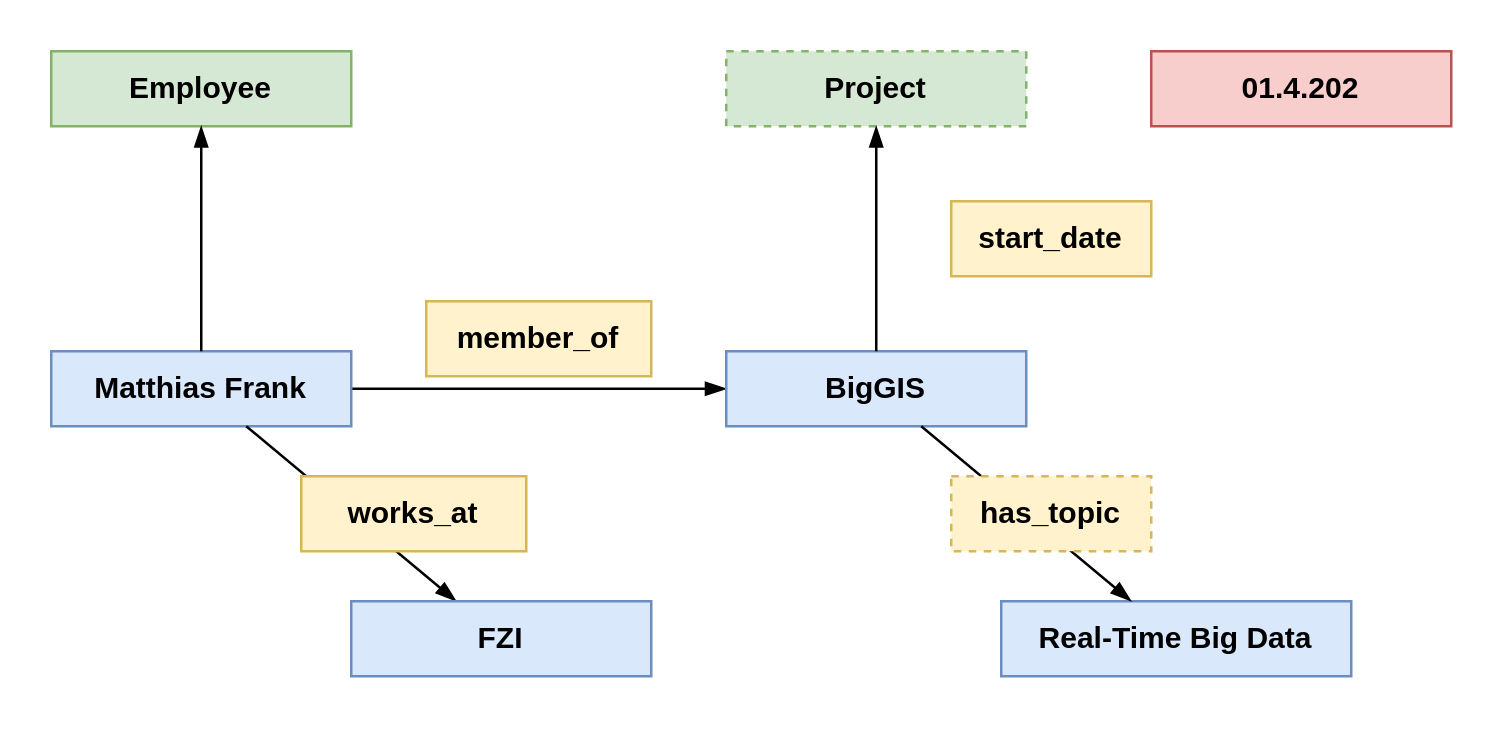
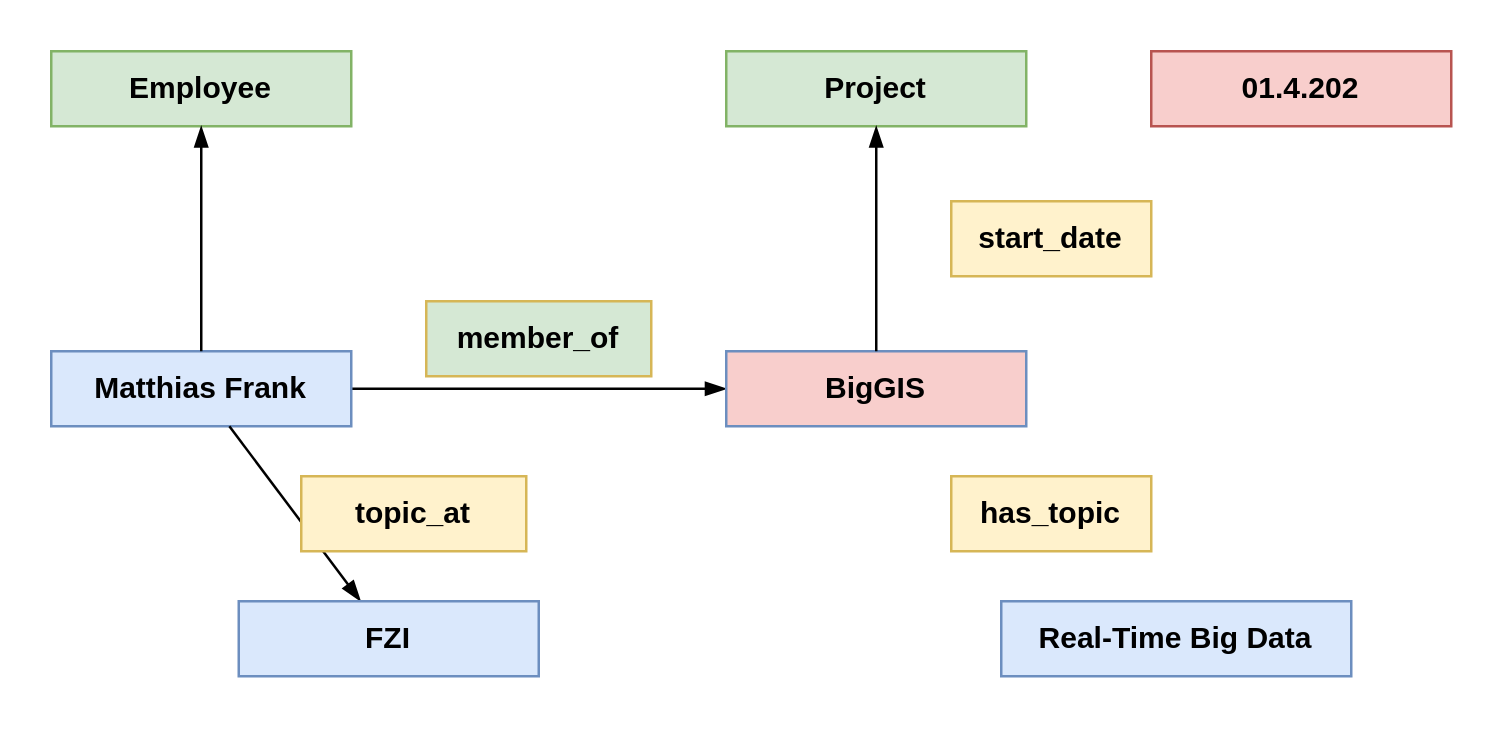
- <mxCell id="14" value="&lt;b&gt;Project&lt;/b&gt;" style="rounded=0;whiteSpace=wrap;html=1;shadow=0;glass=0;strokeColor=#82b366;strokeWidth=1;fontSize=12;align=center;fillColor=#d5e8d4;fontStyle=0;dashed=1;" parent="1" vertex="1"><mxGeometry x="290" y="20" width="120" height="30" as="geometry" /></mxCell>
+ <mxCell id="14" value="&lt;b&gt;Project&lt;/b&gt;" style="rounded=0;whiteSpace=wrap;html=1;shadow=0;glass=0;strokeColor=#82b366;strokeWidth=1;fontSize=12;align=center;fillColor=#d5e8d4;fontStyle=0" parent="1" vertex="1"><mxGeometry x="290" y="20" width="120" height="30" as="geometry" /></mxCell>
- <mxCell id="5" value="&lt;b&gt;member_of&lt;/b&gt;" style="rounded=0;whiteSpace=wrap;html=1;shadow=0;glass=0;strokeColor=#d6b656;strokeWidth=1;fontSize=12;align=center;fillColor=#fff2cc;fontStyle=0" parent="1" vertex="1"><mxGeometry x="170" y="120" width="90" height="30" as="geometry" /></mxCell>
+ <mxCell id="5" value="&lt;b&gt;member_of&lt;/b&gt;" style="rounded=0;whiteSpace=wrap;html=1;shadow=0;glass=0;strokeColor=#d6b656;strokeWidth=1;fontSize=12;align=center;fillColor=#d5e8d4;fontStyle=0;" parent="1" vertex="1"><mxGeometry x="170" y="120" width="90" height="30" as="geometry" /></mxCell>
- <mxCell id="4" value="&lt;b&gt;BigGIS&lt;/b&gt;" style="rounded=0;whiteSpace=wrap;html=1;shadow=0;glass=0;strokeColor=#6c8ebf;strokeWidth=1;fontSize=12;align=center;fillColor=#dae8fc;fontStyle=0" parent="1" vertex="1"><mxGeometry x="290" y="140" width="120" height="30" as="geometry" /></mxCell>
+ <mxCell id="4" value="&lt;b&gt;BigGIS&lt;/b&gt;" style="rounded=0;whiteSpace=wrap;html=1;shadow=0;glass=0;strokeColor=#6c8ebf;strokeWidth=1;fontSize=12;align=center;fillColor=#f8cecc;fontStyle=0;" parent="1" vertex="1"><mxGeometry x="290" y="140" width="120" height="30" as="geometry" /></mxCell>
- <mxCell id="10" style="edgeStyle=none;rounded=0;comic=0;orthogonalLoop=1;jettySize=auto;html=1;endArrow=blockThin;endFill=1;strokeWidth=1;fontSize=12;fontColor=#0000FF;" parent="1" source="4" target="9" edge="1"><mxGeometry relative="1" as="geometry"><mxPoint x="340.417" y="110" as="targetPoint" /><mxPoint x="172.083" y="170" as="sourcePoint" /></mxGeometry></mxCell>
- <mxCell id="7" value="&lt;b&gt;works_at&lt;/b&gt;" style="rounded=0;whiteSpace=wrap;html=1;shadow=0;glass=0;strokeColor=#d6b656;strokeWidth=1;fontSize=12;align=center;fillColor=#fff2cc;fontStyle=0" parent="1" vertex="1"><mxGeometry x="120" y="190" width="90" height="30" as="geometry" /></mxCell>
+ <mxCell id="7" value="&lt;b&gt;topic_at&lt;/b&gt;" style="rounded=0;whiteSpace=wrap;html=1;shadow=0;glass=0;strokeColor=#d6b656;strokeWidth=1;fontSize=12;align=center;fillColor=#fff2cc;fontStyle=0" parent="1" vertex="1"><mxGeometry x="120" y="190" width="90" height="30" as="geometry" /></mxCell>
- <mxCell id="13" value="&lt;b&gt;has_topic&lt;/b&gt;" style="rounded=0;whiteSpace=wrap;html=1;shadow=0;glass=0;strokeColor=#d6b656;strokeWidth=1;fontSize=12;align=center;fillColor=#fff2cc;fontStyle=0;dashed=1;" parent="1" vertex="1"><mxGeometry x="380" y="190" width="80" height="30" as="geometry" /></mxCell>
+ <mxCell id="13" value="&lt;b&gt;has_topic&lt;/b&gt;" style="rounded=0;whiteSpace=wrap;html=1;shadow=0;glass=0;strokeColor=#d6b656;strokeWidth=1;fontSize=12;align=center;fillColor=#fff2cc;fontStyle=0" parent="1" vertex="1"><mxGeometry x="380" y="190" width="80" height="30" as="geometry" /></mxCell>
- <mxCell id="8" value="&lt;b&gt;FZI&lt;/b&gt;" style="rounded=0;whiteSpace=wrap;html=1;shadow=0;glass=0;strokeColor=#6c8ebf;strokeWidth=1;fontSize=12;align=center;fillColor=#dae8fc;fontStyle=0" parent="1" vertex="1"><mxGeometry x="140" y="240" width="120" height="30" as="geometry" /></mxCell>
+ <mxCell id="8" value="&lt;b&gt;FZI&lt;/b&gt;" style="rounded=0;whiteSpace=wrap;html=1;shadow=0;glass=0;strokeColor=#6c8ebf;strokeWidth=1;fontSize=12;align=center;fillColor=#dae8fc;fontStyle=0" parent="1" vertex="1"><mxGeometry x="95" y="240" width="120" height="30" as="geometry" /></mxCell>
